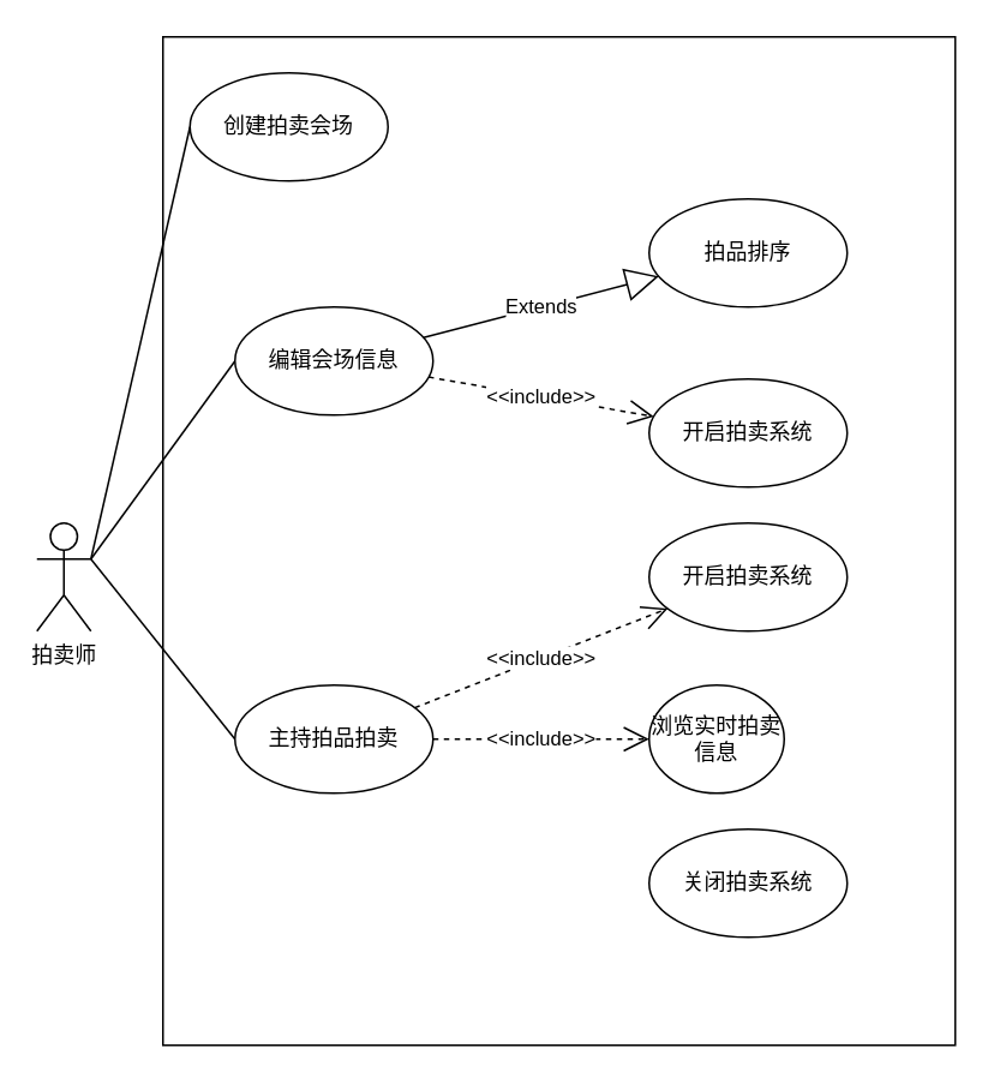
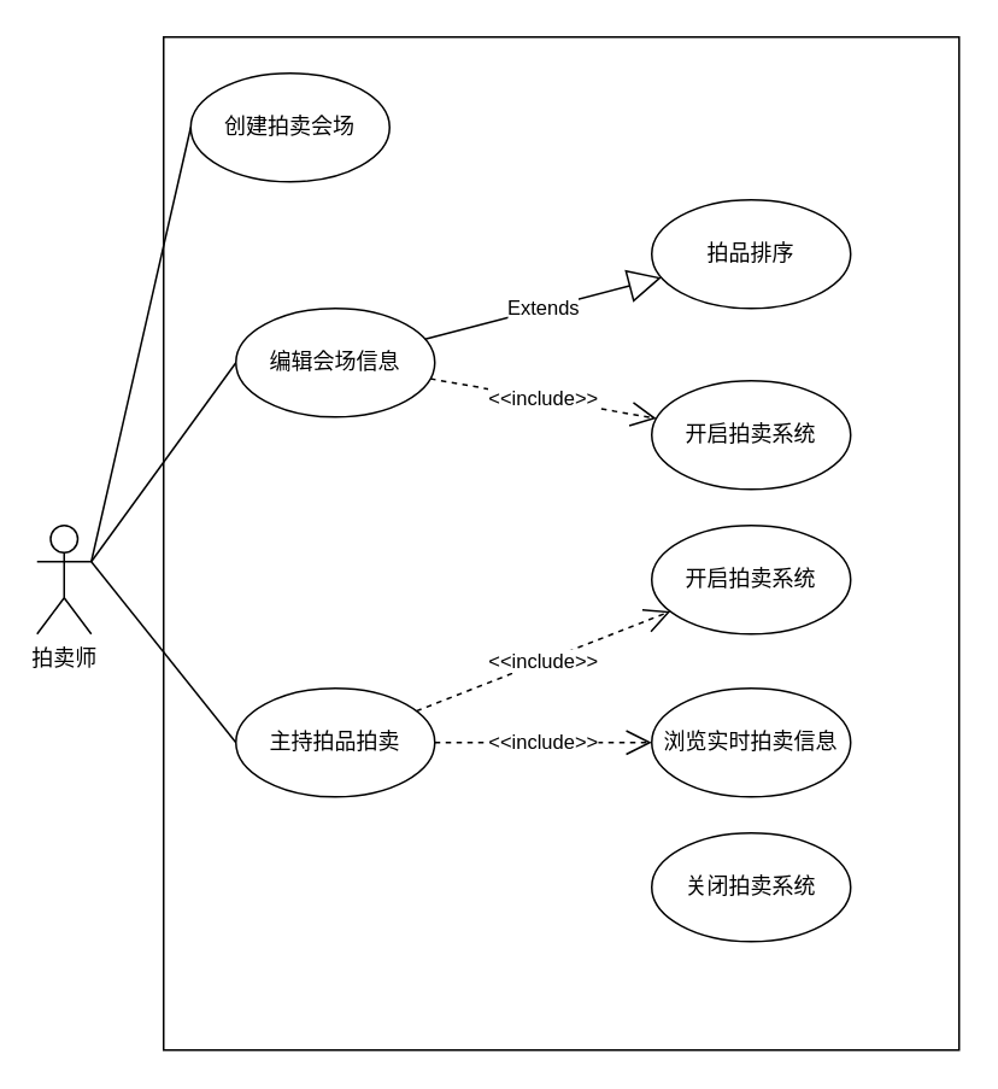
- <mxCell id="14" value="浏览实时拍卖信息" style="ellipse;whiteSpace=wrap;html=1;" vertex="1" parent="1"><mxGeometry x="360" y="380" width="75" height="60" as="geometry" /></mxCell>
+ <mxCell id="14" value="浏览实时拍卖信息" style="ellipse;whiteSpace=wrap;html=1;" vertex="1" parent="1"><mxGeometry x="360" y="380" width="110" height="60" as="geometry" /></mxCell>
